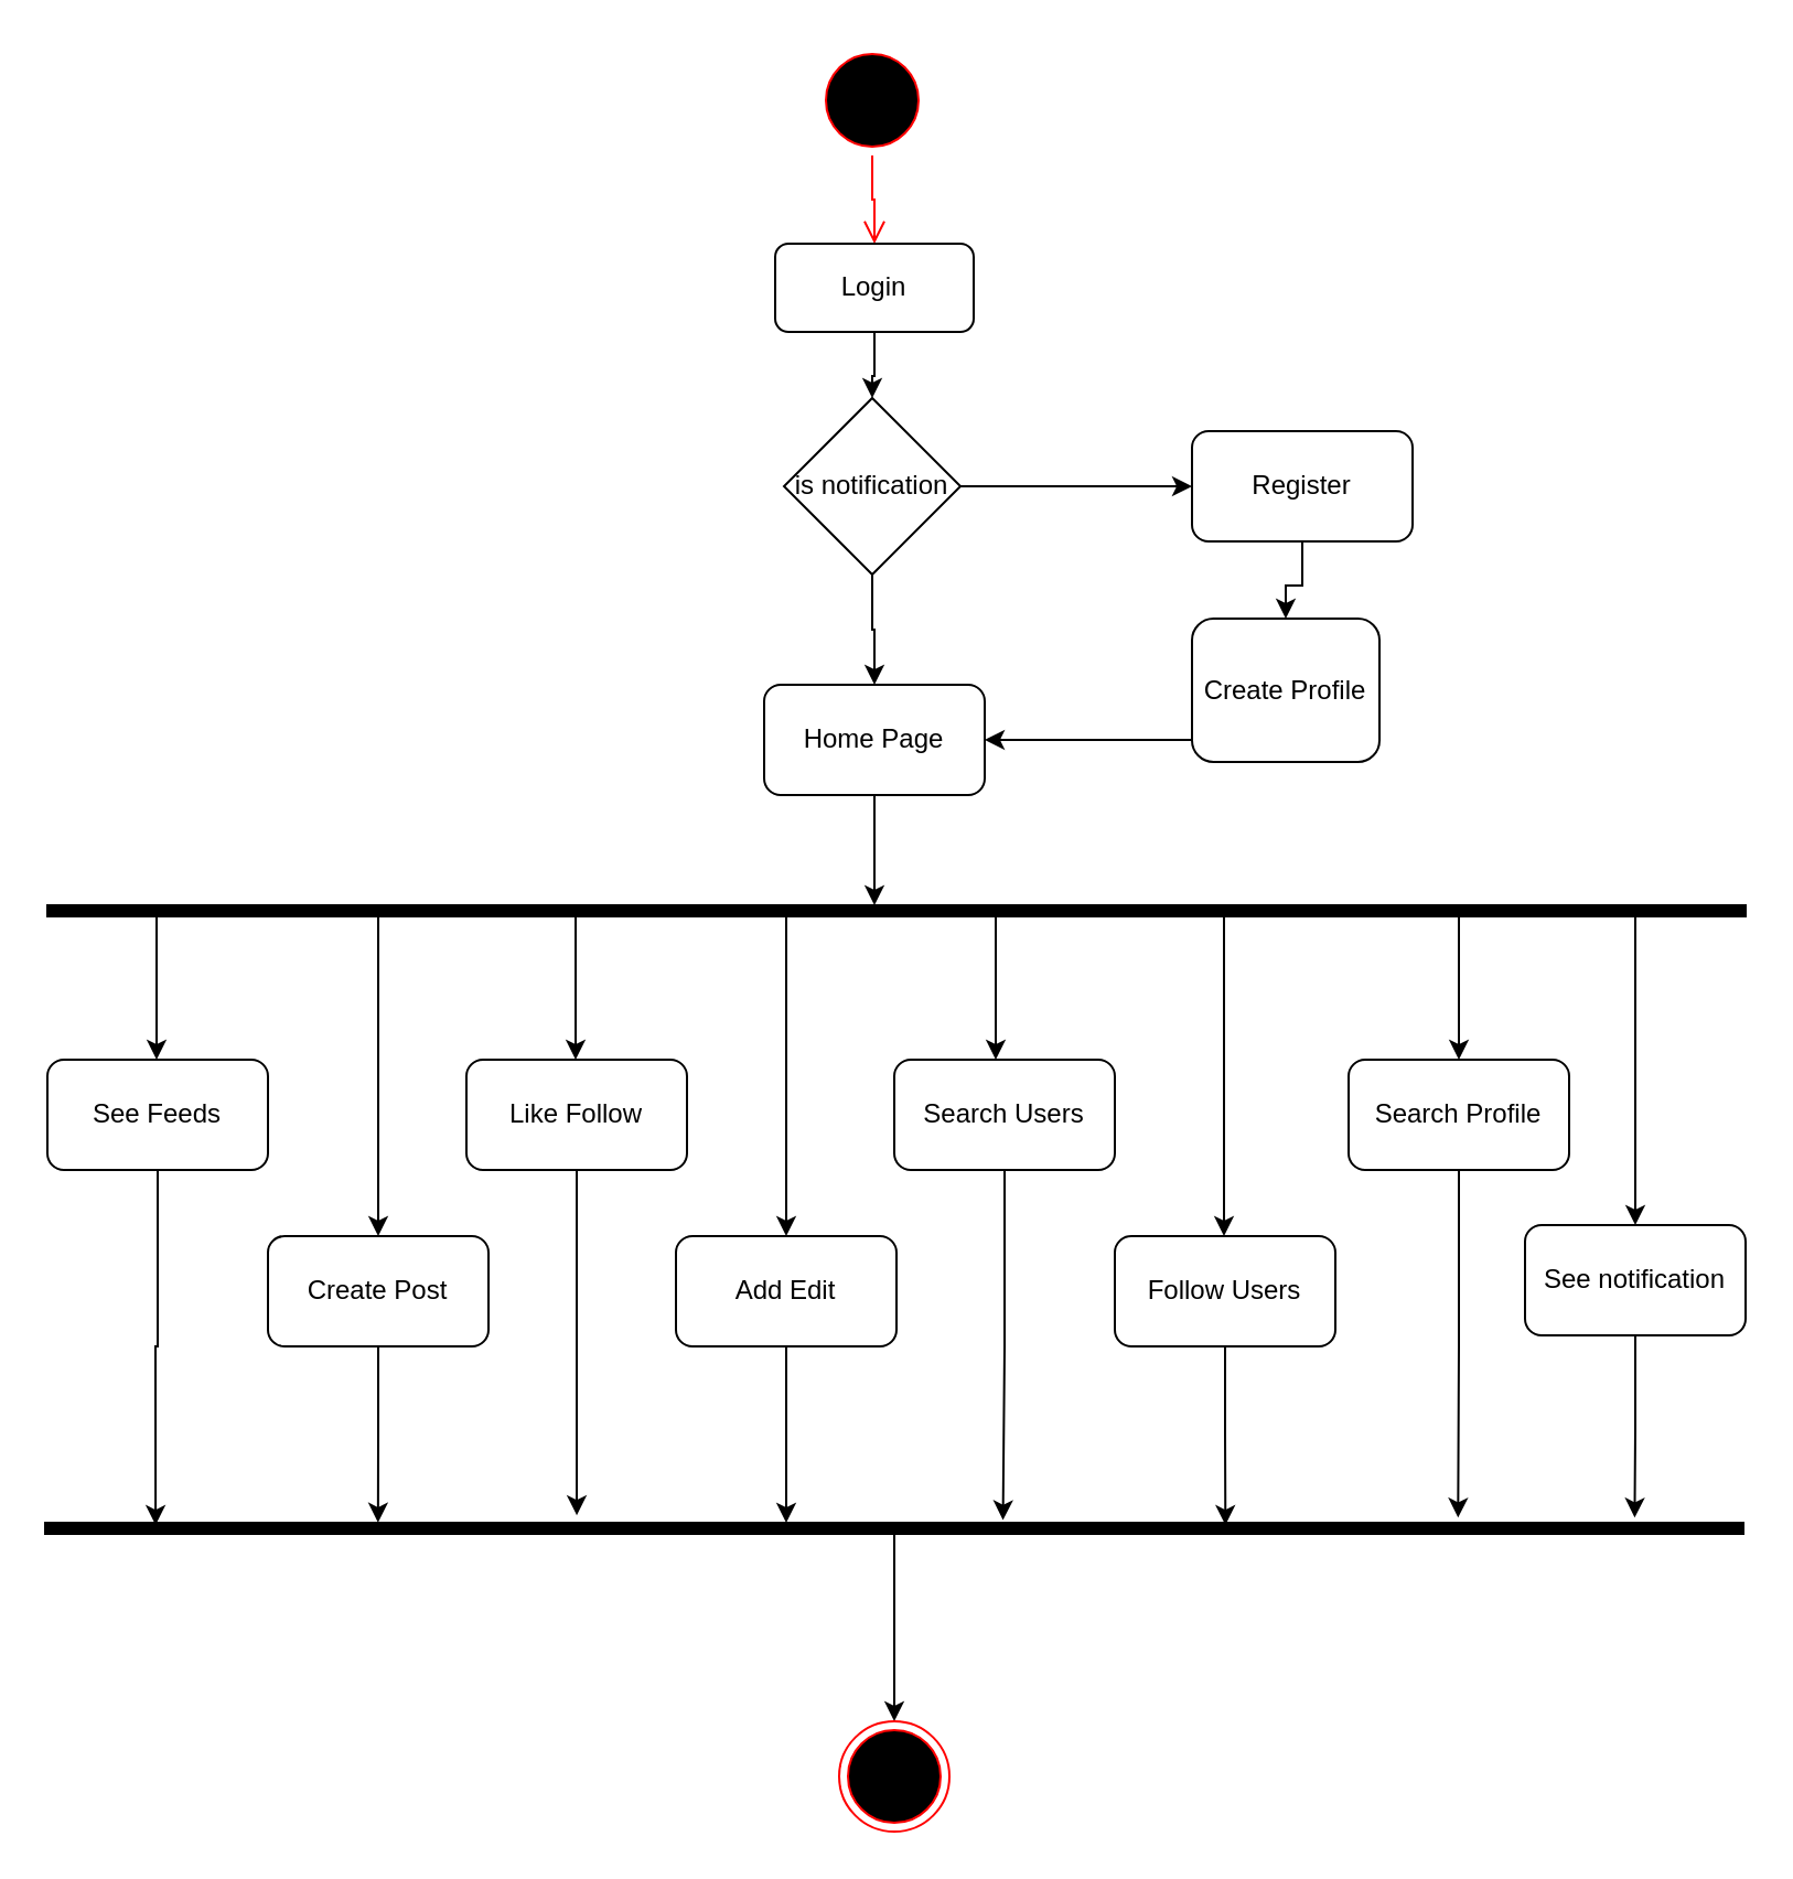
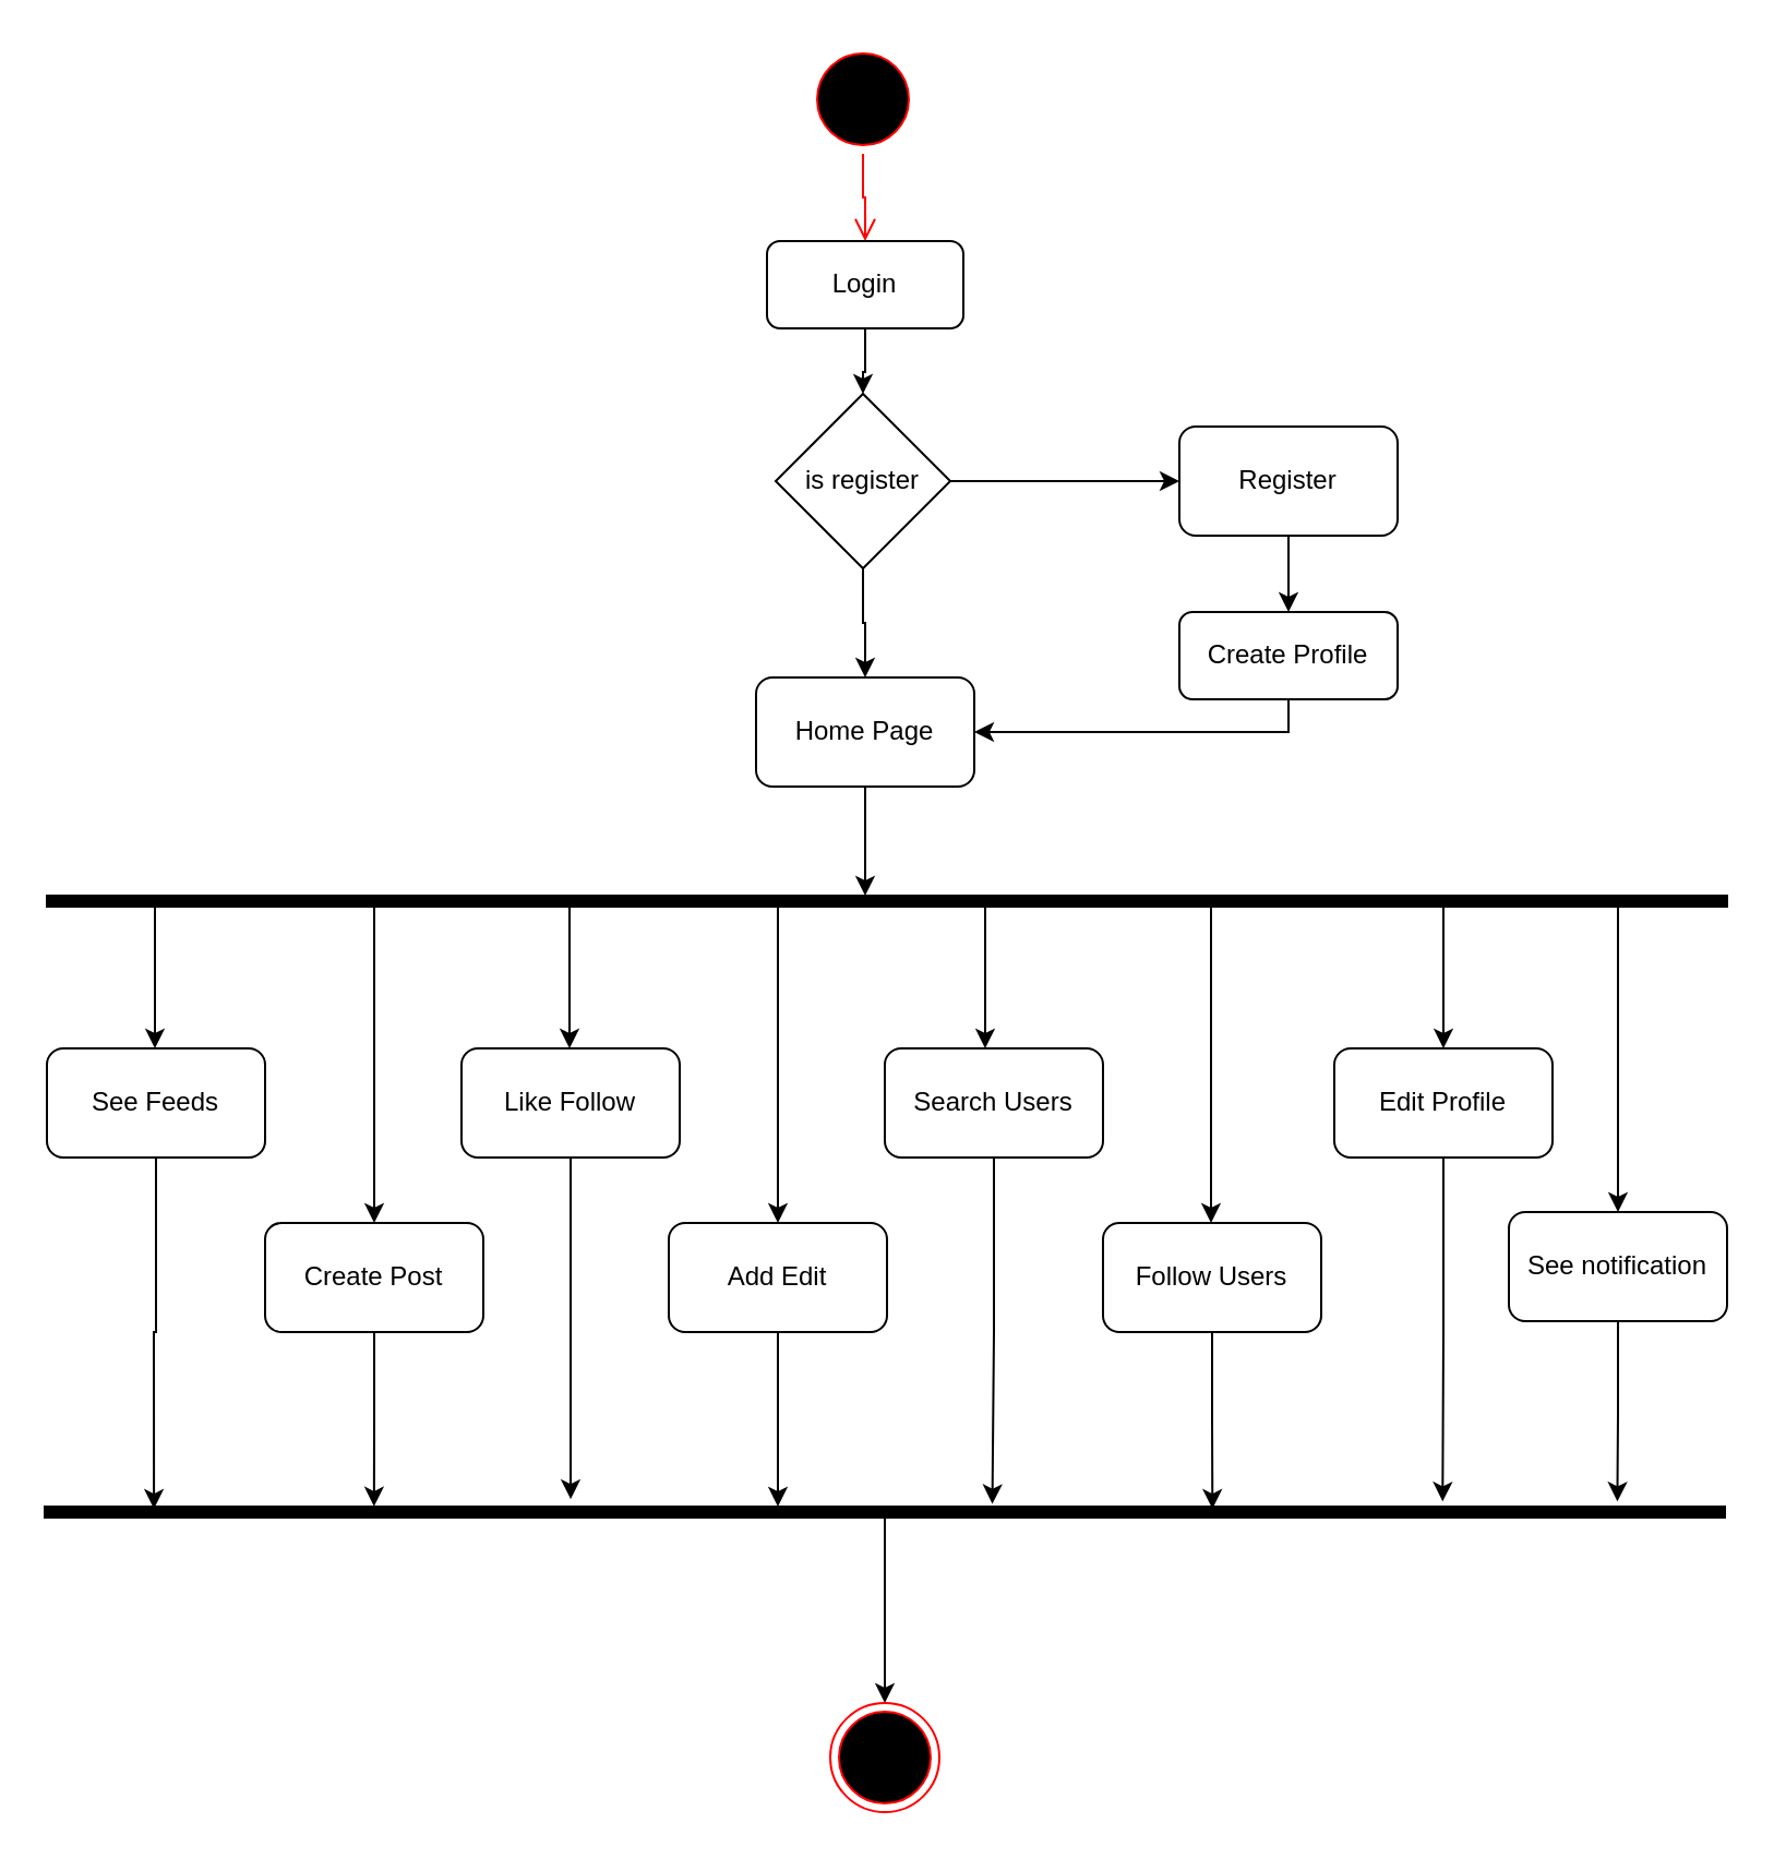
- <mxCell id="7" value="is notification" style="rhombus;whiteSpace=wrap;html=1;" vertex="1" parent="1"><mxGeometry x="355" y="180" width="80" height="80" as="geometry" /></mxCell>
+ <mxCell id="7" value="is register" style="rhombus;whiteSpace=wrap;html=1;" vertex="1" parent="1"><mxGeometry x="355" y="180" width="80" height="80" as="geometry" /></mxCell>
- <mxCell id="14" value="Create Profile" style="whiteSpace=wrap;html=1;rounded=1;" vertex="1" parent="1"><mxGeometry x="540" y="280" width="85" height="65" as="geometry" /></mxCell>
+ <mxCell id="14" value="Create Profile" style="whiteSpace=wrap;html=1;rounded=1;" vertex="1" parent="1"><mxGeometry x="540" y="280" width="100" height="40" as="geometry" /></mxCell>
- <mxCell id="30" value="Search Profile" style="rounded=1;whiteSpace=wrap;html=1;" vertex="1" parent="1"><mxGeometry x="611" y="480" width="100" height="50" as="geometry" /></mxCell>
+ <mxCell id="30" value="Edit Profile" style="rounded=1;whiteSpace=wrap;html=1;" vertex="1" parent="1"><mxGeometry x="611" y="480" width="100" height="50" as="geometry" /></mxCell>
